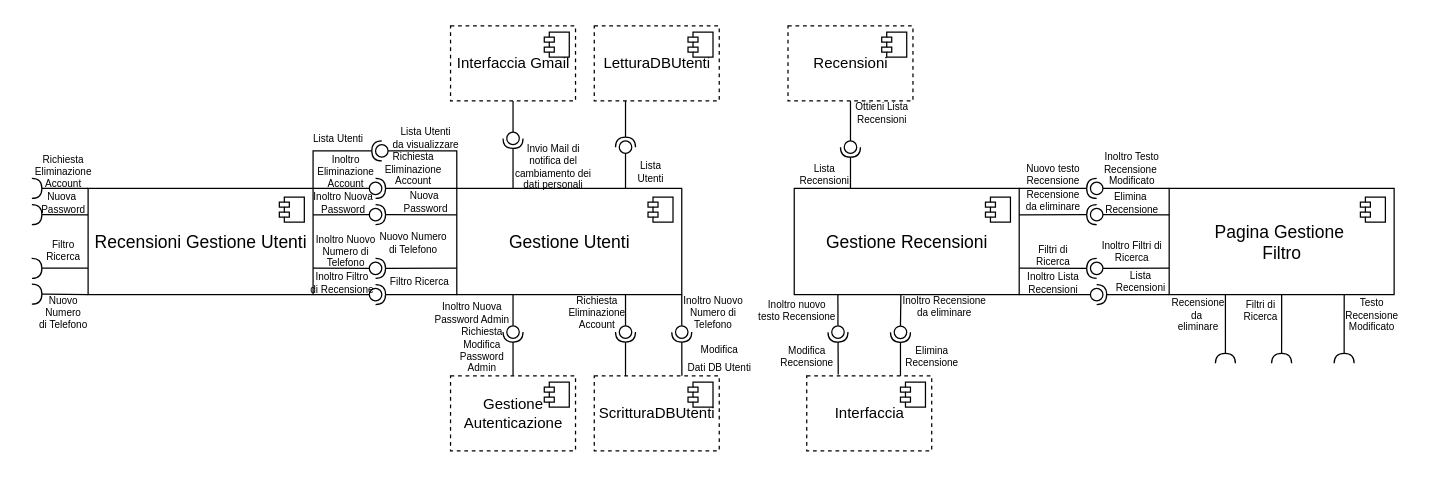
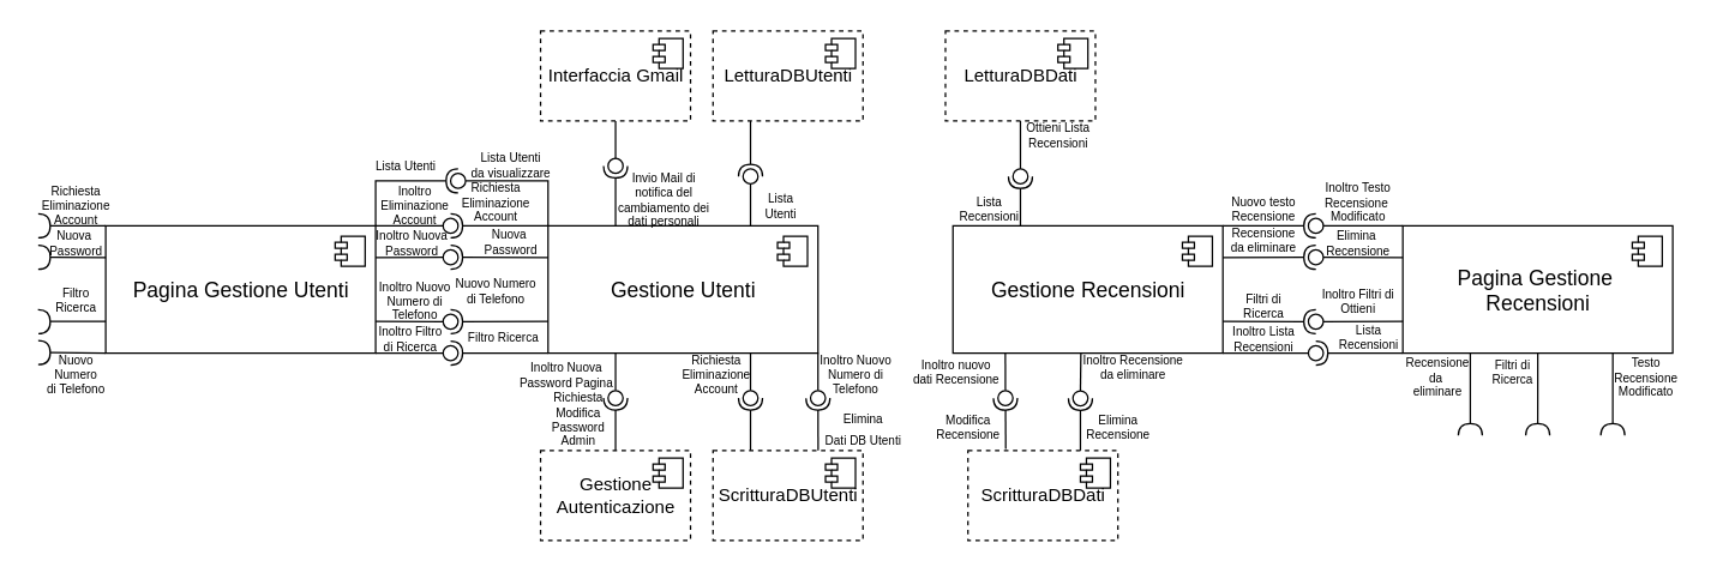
- <mxCell id="73" value="Recensioni" style="html=1;dropTarget=0;dashed=1;" vertex="1" parent="1"><mxGeometry x="630" y="20" width="100" height="60" as="geometry" /></mxCell>
+ <mxCell id="73" value="LetturaDBDati" style="html=1;dropTarget=0;dashed=1;" vertex="1" parent="1"><mxGeometry x="630" y="20" width="100" height="60" as="geometry" /></mxCell>
- <mxCell id="10" value="&lt;font style=&quot;font-size: 14px&quot;&gt;Recensioni Gestione Utenti&lt;/font&gt;" style="html=1;dropTarget=0;" parent="1" vertex="1"><mxGeometry x="70" y="150" width="180" height="85" as="geometry" /></mxCell>
+ <mxCell id="10" value="&lt;font style=&quot;font-size: 14px&quot;&gt;Pagina Gestione Utenti&lt;/font&gt;" style="html=1;dropTarget=0;" parent="1" vertex="1"><mxGeometry x="70" y="150" width="180" height="85" as="geometry" /></mxCell>
- <mxCell id="14" value="&lt;font style=&quot;font-size: 14px&quot;&gt;Pagina Gestione&amp;nbsp;&lt;br&gt;Filtro&lt;br&gt;&lt;/font&gt;" style="html=1;dropTarget=0;" parent="1" vertex="1"><mxGeometry x="935" y="150" width="180" height="85" as="geometry" /></mxCell>
+ <mxCell id="14" value="&lt;font style=&quot;font-size: 14px&quot;&gt;Pagina Gestione&amp;nbsp;&lt;br&gt;Recensioni&lt;br&gt;&lt;/font&gt;" style="html=1;dropTarget=0;" parent="1" vertex="1"><mxGeometry x="935" y="150" width="180" height="85" as="geometry" /></mxCell>
- <mxCell id="111" value="Inoltro Filtri di &lt;br&gt;Ricerca" style="text;html=1;align=center;verticalAlign=middle;resizable=0;points=[];autosize=1;strokeColor=none;fontSize=8;" vertex="1" parent="1"><mxGeometry x="875" y="186" width="60" height="30" as="geometry" /></mxCell>
+ <mxCell id="111" value="Inoltro Filtri di &lt;br&gt;Ottieni" style="text;html=1;align=center;verticalAlign=middle;resizable=0;points=[];autosize=1;strokeColor=none;fontSize=8;" vertex="1" parent="1"><mxGeometry x="875" y="186" width="60" height="30" as="geometry" /></mxCell>
- <mxCell id="60" value="Inoltro Filtro&lt;br&gt;di Recensione" style="text;html=1;align=center;verticalAlign=middle;resizable=0;points=[];autosize=1;strokeColor=none;fontSize=8;" vertex="1" parent="1"><mxGeometry x="243" y="211" width="60" height="30" as="geometry" /></mxCell>
+ <mxCell id="60" value="Inoltro Filtro&lt;br&gt;di Ricerca" style="text;html=1;align=center;verticalAlign=middle;resizable=0;points=[];autosize=1;strokeColor=none;fontSize=8;" vertex="1" parent="1"><mxGeometry x="243" y="211" width="60" height="30" as="geometry" /></mxCell>
- <mxCell id="91" value="Inoltro nuovo&lt;br&gt;testo Recensione" style="text;html=1;align=center;verticalAlign=middle;resizable=0;points=[];autosize=1;strokeColor=none;fontSize=8;" vertex="1" parent="1"><mxGeometry x="597" y="233" width="80" height="30" as="geometry" /></mxCell>
+ <mxCell id="91" value="Inoltro nuovo&lt;br&gt;dati Recensione" style="text;html=1;align=center;verticalAlign=middle;resizable=0;points=[];autosize=1;strokeColor=none;fontSize=8;" vertex="1" parent="1"><mxGeometry x="597" y="233" width="80" height="30" as="geometry" /></mxCell>
- <mxCell id="37" value="Inoltro Nuova&lt;br&gt;Password Admin" style="text;html=1;align=center;verticalAlign=middle;resizable=0;points=[];autosize=1;strokeColor=none;fontSize=8;" vertex="1" parent="1"><mxGeometry x="337" y="235" width="80" height="30" as="geometry" /></mxCell>
+ <mxCell id="37" value="Inoltro Nuova&lt;br&gt;Password Pagina" style="text;html=1;align=center;verticalAlign=middle;resizable=0;points=[];autosize=1;strokeColor=none;fontSize=8;" vertex="1" parent="1"><mxGeometry x="337" y="235" width="80" height="30" as="geometry" /></mxCell>
- <mxCell id="47" value="&lt;font style=&quot;font-size: 8px&quot;&gt;Modifica&lt;br&gt;Dati DB Utenti&lt;br&gt;&lt;/font&gt;" style="text;html=1;align=center;verticalAlign=middle;resizable=0;points=[];autosize=1;strokeColor=none;fillColor=none;" vertex="1" parent="1"><mxGeometry x="540" y="265" width="70" height="40" as="geometry" /></mxCell>
+ <mxCell id="47" value="&lt;font style=&quot;font-size: 8px&quot;&gt;Elimina&lt;br&gt;Dati DB Utenti&lt;br&gt;&lt;/font&gt;" style="text;html=1;align=center;verticalAlign=middle;resizable=0;points=[];autosize=1;strokeColor=none;fillColor=none;" vertex="1" parent="1"><mxGeometry x="540" y="265" width="70" height="40" as="geometry" /></mxCell>
- <mxCell id="75" value="Interfaccia" style="html=1;dropTarget=0;dashed=1;" vertex="1" parent="1"><mxGeometry x="645" y="300" width="100" height="60" as="geometry" /></mxCell>
+ <mxCell id="75" value="ScritturaDBDati" style="html=1;dropTarget=0;dashed=1;" vertex="1" parent="1"><mxGeometry x="645" y="300" width="100" height="60" as="geometry" /></mxCell>
